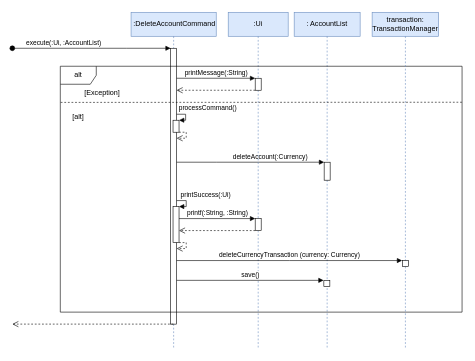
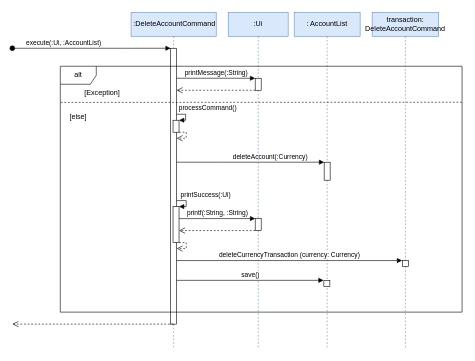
- <mxCell id="26" value="transaction: TransactionManager" style="shape=umlLifeline;perimeter=lifelinePerimeter;whiteSpace=wrap;html=1;container=1;dropTarget=0;collapsible=0;recursiveResize=0;outlineConnect=0;portConstraint=eastwest;newEdgeStyle={&quot;edgeStyle&quot;:&quot;elbowEdgeStyle&quot;,&quot;elbow&quot;:&quot;vertical&quot;,&quot;curved&quot;:0,&quot;rounded&quot;:0};fillColor=#dae8fc;strokeColor=#6c8ebf;" parent="1" vertex="1"><mxGeometry x="620" y="20" width="111" height="560" as="geometry" /></mxCell>
+ <mxCell id="26" value="transaction: DeleteAccountCommand" style="shape=umlLifeline;perimeter=lifelinePerimeter;whiteSpace=wrap;html=1;container=1;dropTarget=0;collapsible=0;recursiveResize=0;outlineConnect=0;portConstraint=eastwest;newEdgeStyle={&quot;edgeStyle&quot;:&quot;elbowEdgeStyle&quot;,&quot;elbow&quot;:&quot;vertical&quot;,&quot;curved&quot;:0,&quot;rounded&quot;:0};fillColor=#dae8fc;strokeColor=#6c8ebf;" parent="1" vertex="1"><mxGeometry x="620" y="20" width="111" height="560" as="geometry" /></mxCell>
- <mxCell id="25" value="[alt]" style="text;html=1;strokeColor=none;fillColor=none;align=center;verticalAlign=middle;whiteSpace=wrap;rounded=0;" parent="1" vertex="1"><mxGeometry x="100" y="180" width="60" height="30" as="geometry" /></mxCell>
+ <mxCell id="25" value="[else]" style="text;html=1;strokeColor=none;fillColor=none;align=center;verticalAlign=middle;whiteSpace=wrap;rounded=0;" parent="1" vertex="1"><mxGeometry x="100" y="180" width="60" height="30" as="geometry" /></mxCell>
